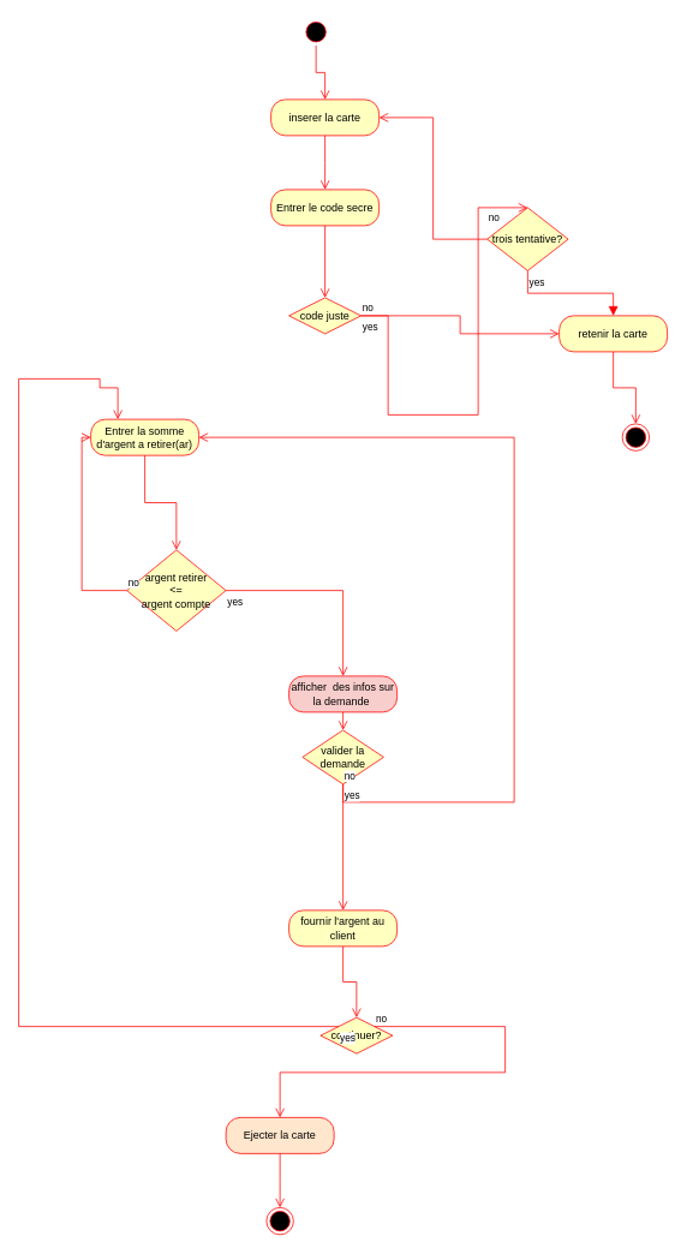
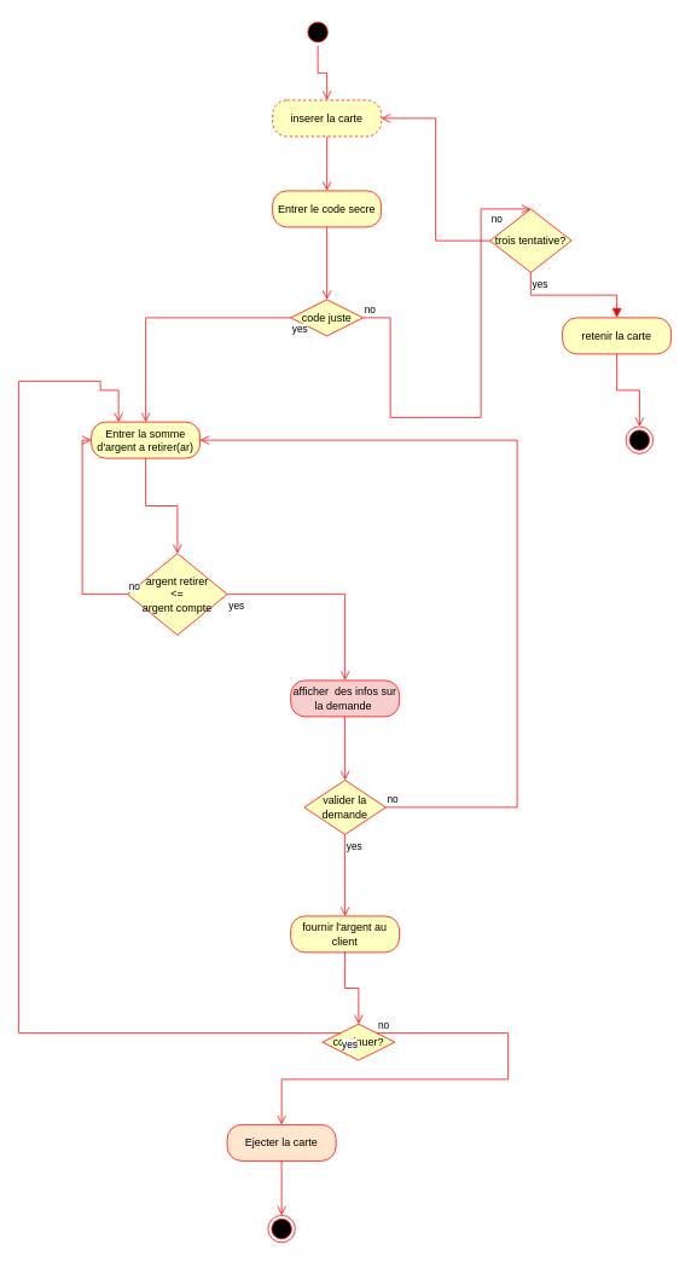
- <mxCell id="7" value="inserer la carte" style="rounded=1;whiteSpace=wrap;html=1;arcSize=40;fontColor=#000000;fillColor=#ffffc0;strokeColor=#ff0000;" parent="1" vertex="1"><mxGeometry x="300" y="110" width="120" height="40" as="geometry" /></mxCell>
+ <mxCell id="7" value="inserer la carte" style="rounded=1;whiteSpace=wrap;html=1;arcSize=40;fontColor=#000000;fillColor=#ffffc0;strokeColor=#ff0000;dashed=1;" parent="1" vertex="1"><mxGeometry x="300" y="110" width="120" height="40" as="geometry" /></mxCell>
- <mxCell id="6" value="yes" style="edgeStyle=orthogonalEdgeStyle;html=1;align=left;verticalAlign=top;endArrow=open;endSize=8;strokeColor=#ff0000;rounded=0;" parent="1" source="4" target="14" edge="1"><mxGeometry x="-1" relative="1" as="geometry"><mxPoint x="160" y="460" as="targetPoint" /></mxGeometry></mxCell>
+ <mxCell id="6" value="yes" style="edgeStyle=orthogonalEdgeStyle;html=1;align=left;verticalAlign=top;endArrow=open;endSize=8;strokeColor=#ff0000;rounded=0;entryX=0.5;entryY=0;entryDx=0;entryDy=0;" parent="1" source="4" target="17" edge="1"><mxGeometry x="-1" relative="1" as="geometry"><mxPoint x="160" y="460" as="targetPoint" /></mxGeometry></mxCell>
- <mxCell id="24" value="valider la demande" style="rhombus;whiteSpace=wrap;html=1;fillColor=#ffffc0;strokeColor=#ff0000;" parent="1" vertex="1"><mxGeometry x="335" y="810" width="90" height="60" as="geometry" /></mxCell>
+ <mxCell id="24" value="valider la demande" style="rhombus;whiteSpace=wrap;html=1;fillColor=#ffffc0;strokeColor=#ff0000;" parent="1" vertex="1"><mxGeometry x="335" y="860" width="90" height="60" as="geometry" /></mxCell>
